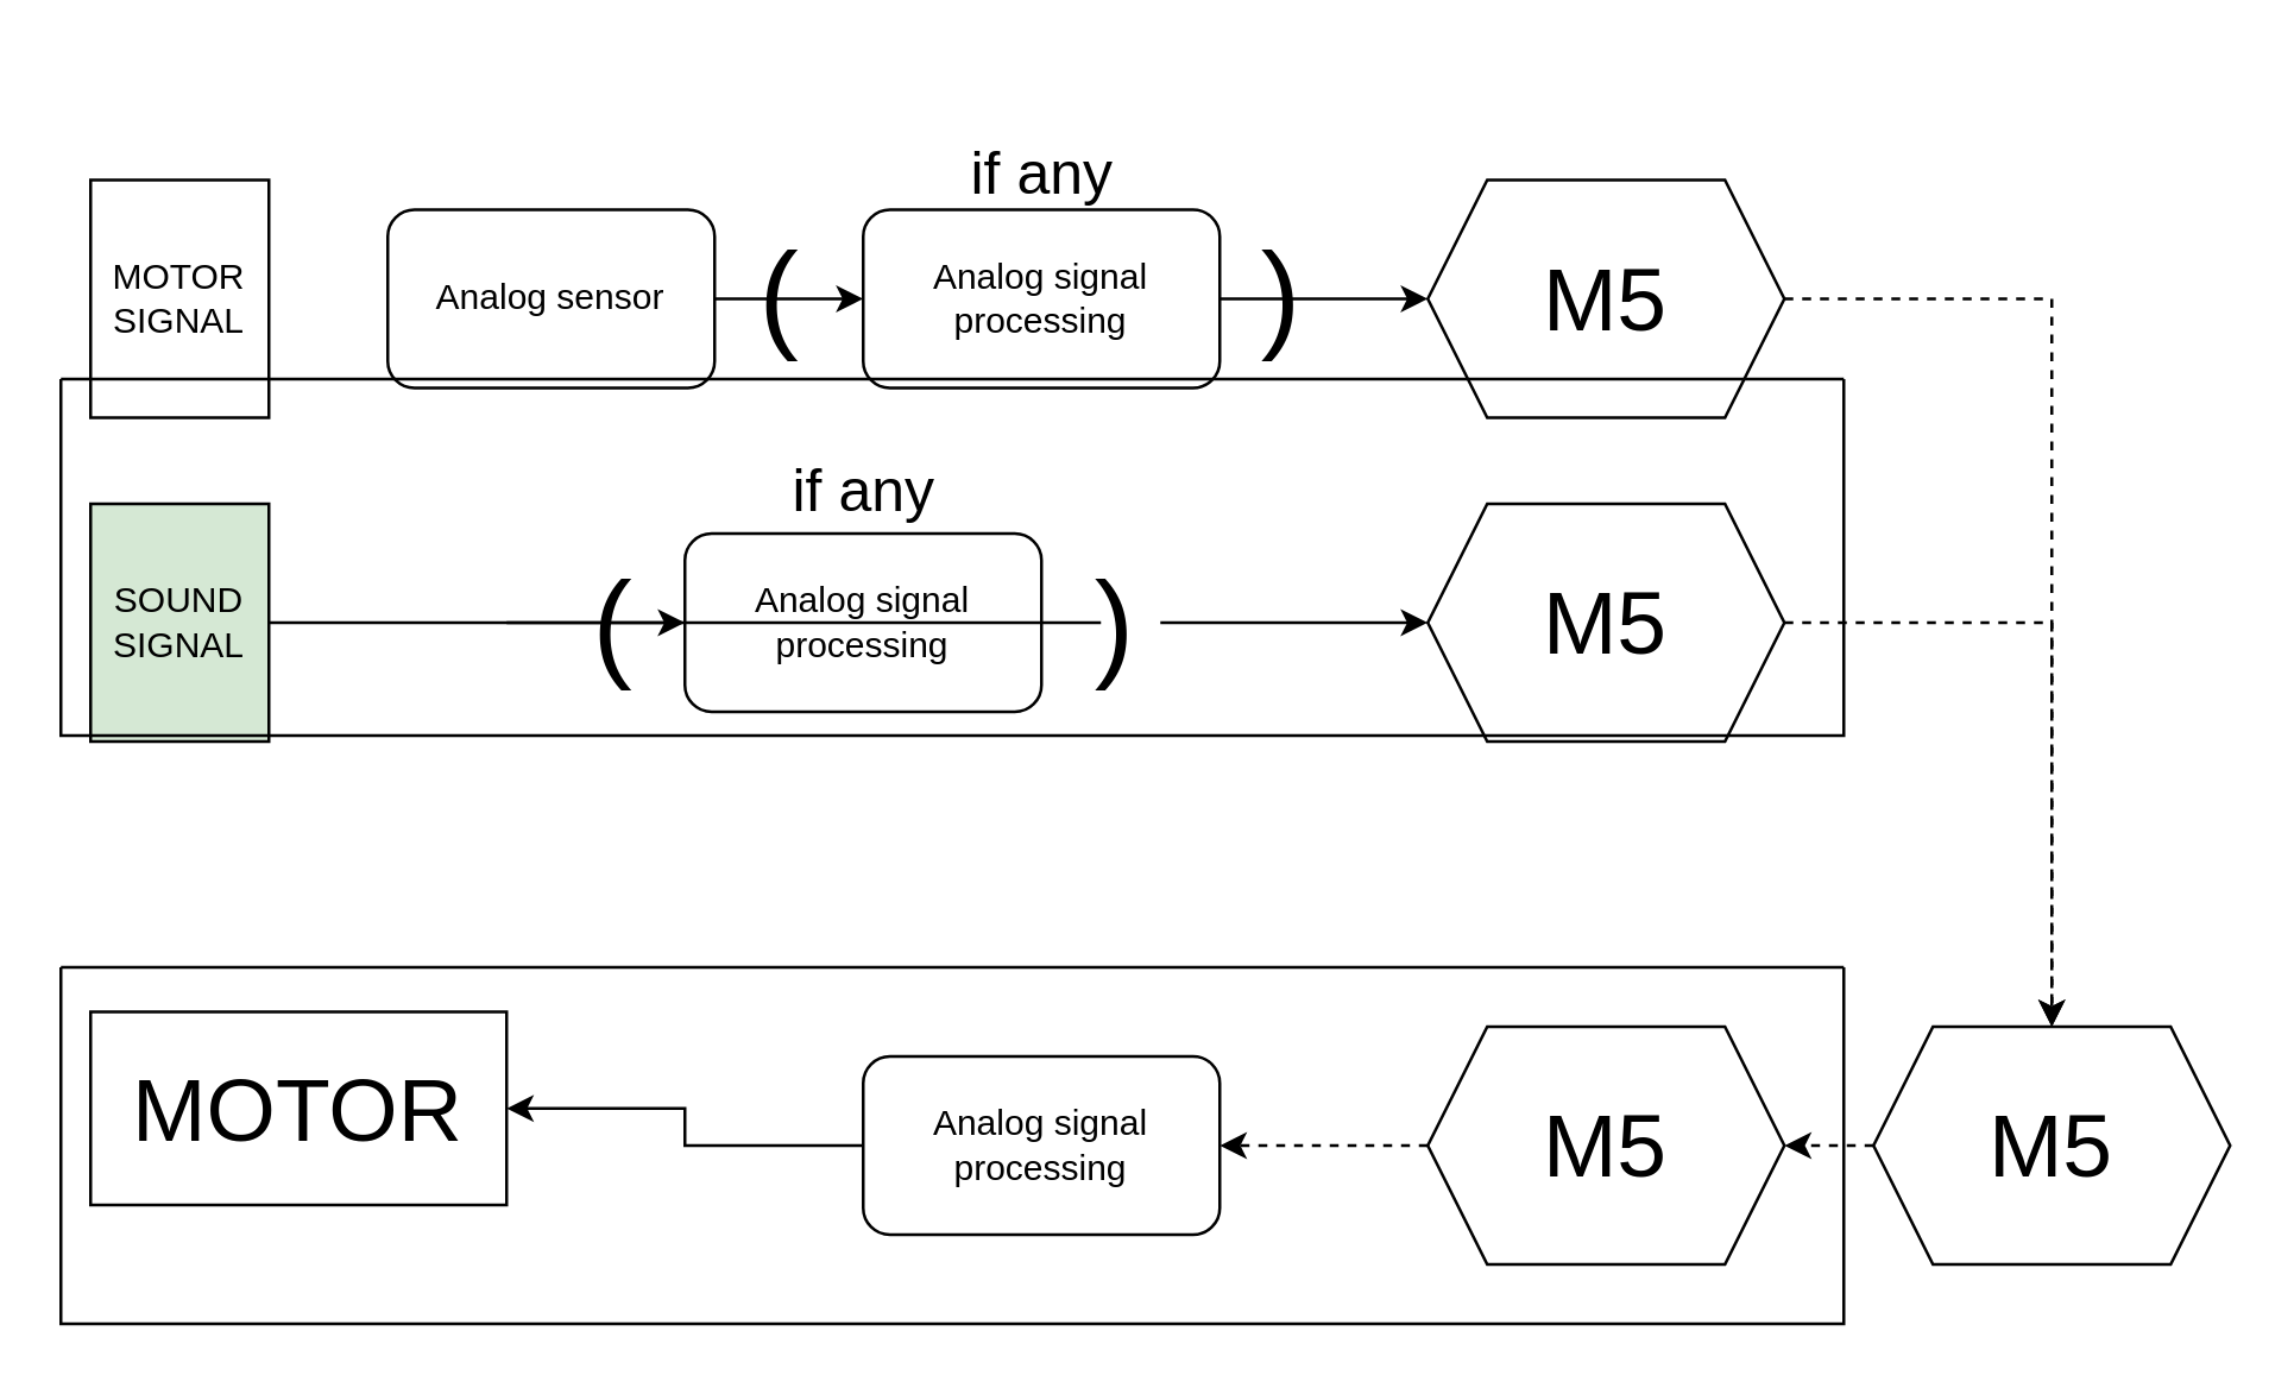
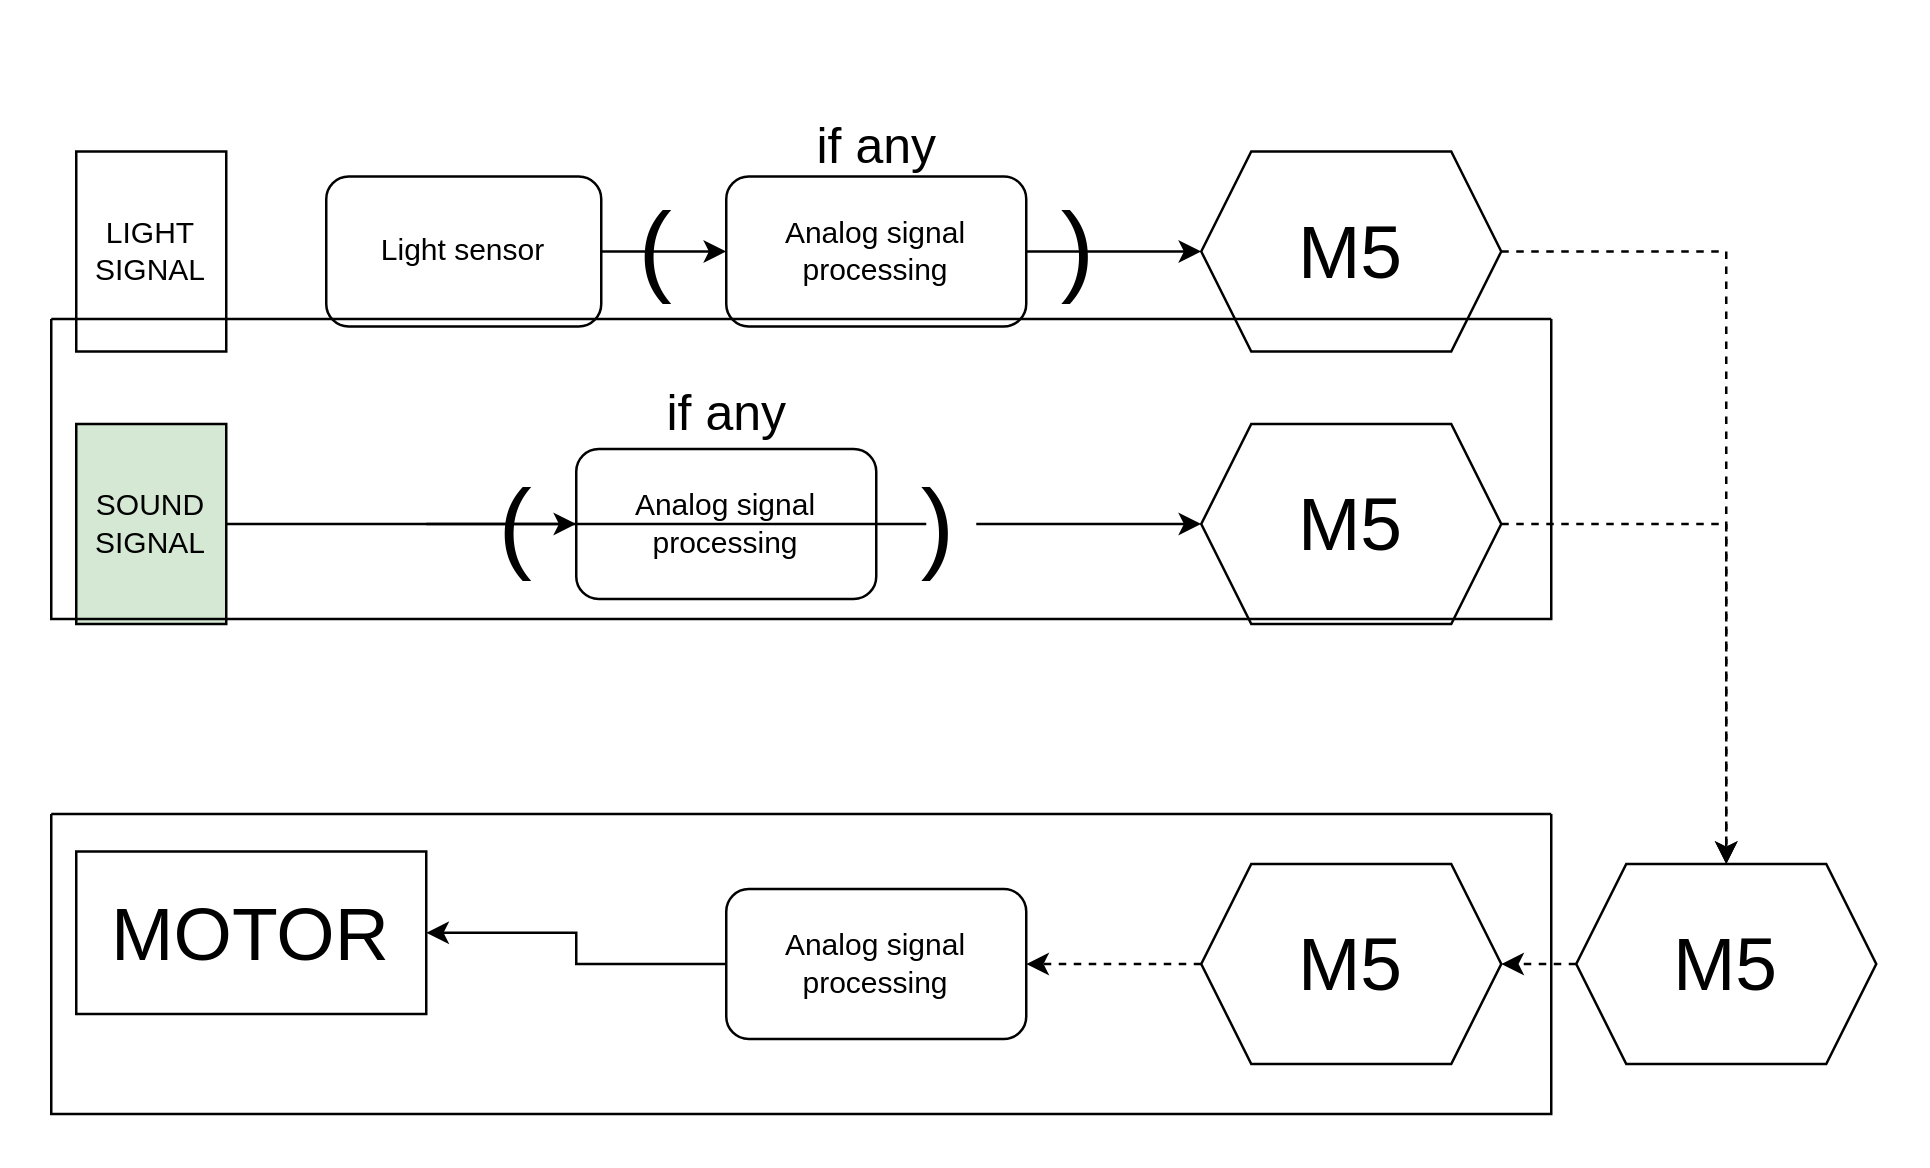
- <mxCell id="2" value="MOTOR SIGNAL" style="rounded=0;whiteSpace=wrap;html=1;" vertex="1" parent="1"><mxGeometry x="30" y="60" width="60" height="80" as="geometry" /></mxCell>
+ <mxCell id="2" value="LIGHT SIGNAL" style="rounded=0;whiteSpace=wrap;html=1;" vertex="1" parent="1"><mxGeometry x="30" y="60" width="60" height="80" as="geometry" /></mxCell>
- <mxCell id="4" value="Analog sensor" style="rounded=1;whiteSpace=wrap;html=1;" vertex="1" parent="1"><mxGeometry x="130" y="70" width="110" height="60" as="geometry" /></mxCell>
+ <mxCell id="4" value="Light sensor" style="rounded=1;whiteSpace=wrap;html=1;" vertex="1" parent="1"><mxGeometry x="130" y="70" width="110" height="60" as="geometry" /></mxCell>
